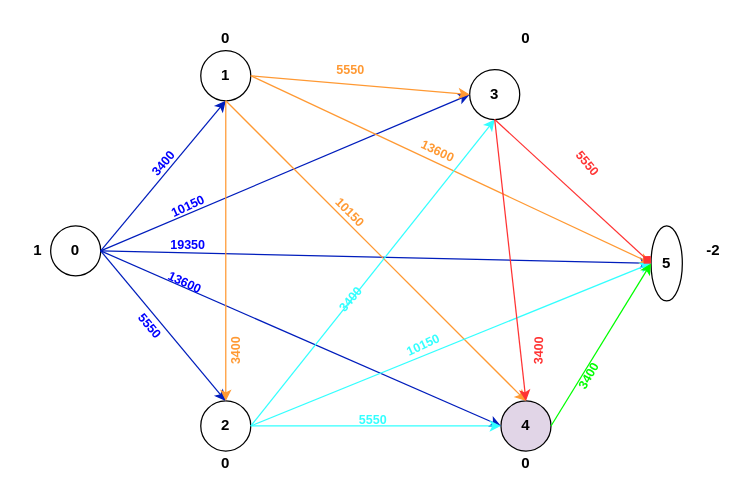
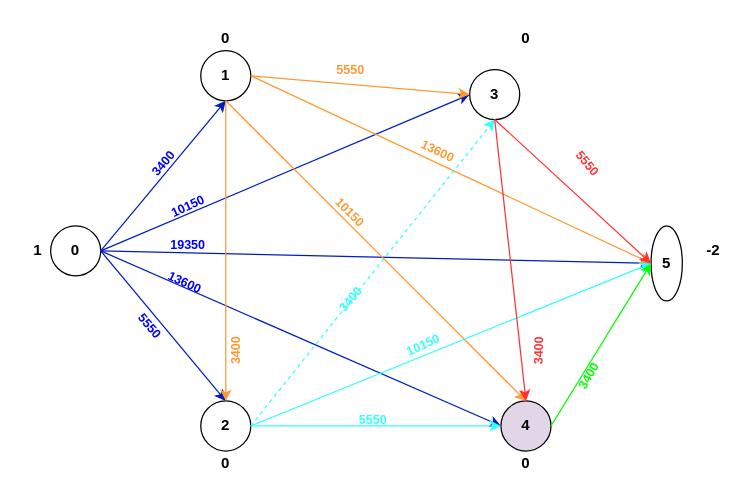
- <mxCell id="21" value="" style="endArrow=diamond;html=1;fillColor=#e51400;entryX=0;entryY=0.5;entryDx=0;entryDy=0;exitX=0.5;exitY=1;exitDx=0;exitDy=0;strokeColor=#FF3333;" edge="1" parent="1" source="5" target="7"><mxGeometry width="50" height="50" relative="1" as="geometry"><mxPoint x="430" y="90" as="sourcePoint" /><mxPoint x="430" y="330" as="targetPoint" /></mxGeometry></mxCell>
+ <mxCell id="21" value="" style="endArrow=classic;html=1;fillColor=#e51400;entryX=0;entryY=0.5;entryDx=0;entryDy=0;exitX=0.5;exitY=1;exitDx=0;exitDy=0;strokeColor=#FF3333;" edge="1" parent="1" source="5" target="7"><mxGeometry width="50" height="50" relative="1" as="geometry"><mxPoint x="430" y="90" as="sourcePoint" /><mxPoint x="430" y="330" as="targetPoint" /></mxGeometry></mxCell>
- <mxCell id="17" value="" style="endArrow=classic;html=1;entryX=0.5;entryY=1;entryDx=0;entryDy=0;exitX=1;exitY=0.5;exitDx=0;exitDy=0;fillColor=#76608a;strokeColor=#33FFFF;" edge="1" parent="1" source="4" target="5"><mxGeometry width="50" height="50" relative="1" as="geometry"><mxPoint x="220" y="120" as="sourcePoint" /><mxPoint x="220" y="360" as="targetPoint" /></mxGeometry></mxCell>
+ <mxCell id="17" value="" style="endArrow=classic;html=1;entryX=0.5;entryY=1;entryDx=0;entryDy=0;exitX=1;exitY=0.5;exitDx=0;exitDy=0;fillColor=#76608a;strokeColor=#33FFFF;dashed=1;" edge="1" parent="1" source="4" target="5"><mxGeometry width="50" height="50" relative="1" as="geometry"><mxPoint x="220" y="120" as="sourcePoint" /><mxPoint x="220" y="360" as="targetPoint" /></mxGeometry></mxCell>
